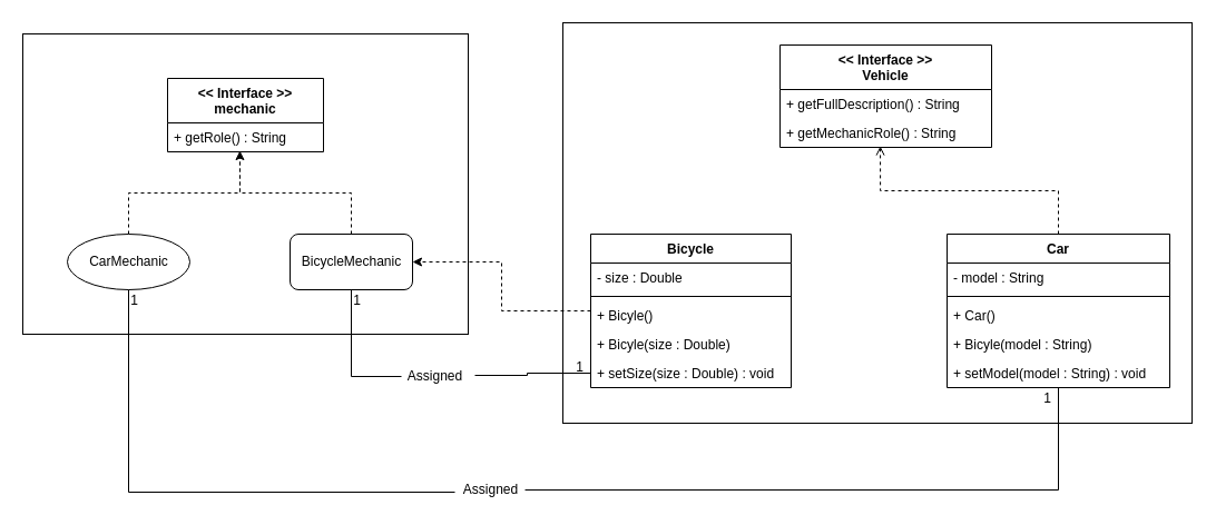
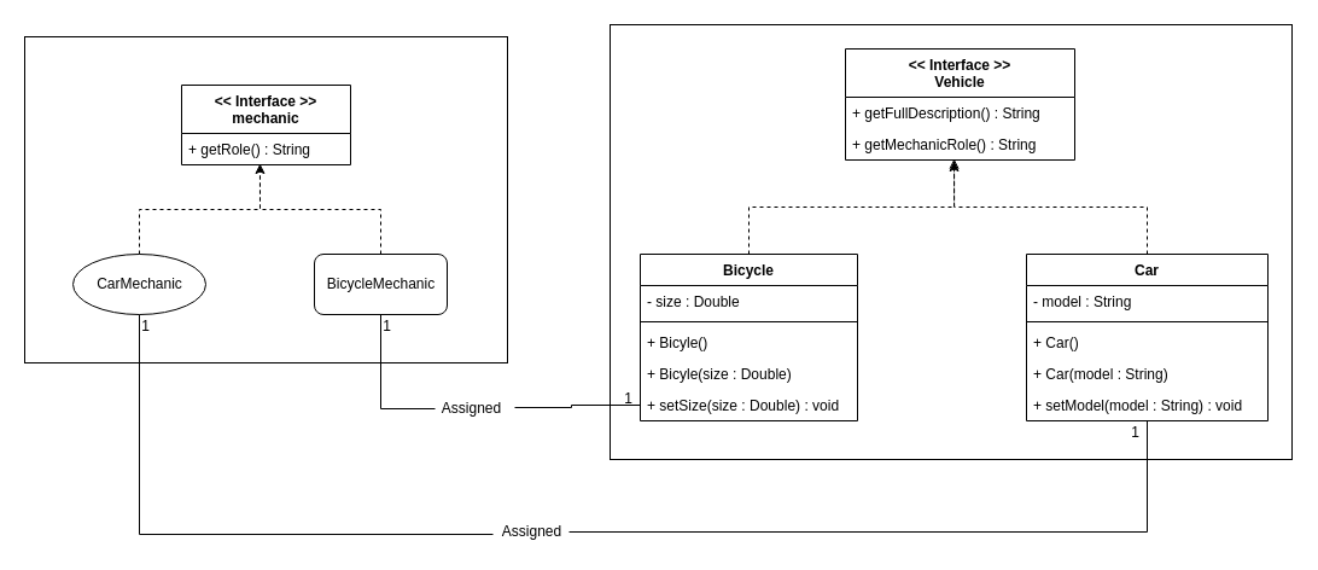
- <mxCell id="10" style="edgeStyle=orthogonalEdgeStyle;rounded=0;orthogonalLoop=1;jettySize=auto;html=1;dashed=1;" edge="1" parent="1" source="11" target="6"><mxGeometry relative="1" as="geometry" /></mxCell>
+ <mxCell id="10" style="edgeStyle=orthogonalEdgeStyle;rounded=0;orthogonalLoop=1;jettySize=auto;html=1;entryX=0.474;entryY=1.038;entryDx=0;entryDy=0;entryPerimeter=0;dashed=1;" edge="1" parent="1" source="11" target="19"><mxGeometry relative="1" as="geometry" /></mxCell>
- <mxCell id="25" value="+ Bicyle(model : String)" style="text;strokeColor=none;fillColor=none;align=left;verticalAlign=top;spacingLeft=4;spacingRight=4;overflow=hidden;rotatable=0;points=[[0,0.5],[1,0.5]];portConstraint=eastwest;" vertex="1" parent="21"><mxGeometry y="86" width="200" height="26" as="geometry" /></mxCell>
+ <mxCell id="25" value="+ Car(model : String)" style="text;strokeColor=none;fillColor=none;align=left;verticalAlign=top;spacingLeft=4;spacingRight=4;overflow=hidden;rotatable=0;points=[[0,0.5],[1,0.5]];portConstraint=eastwest;" vertex="1" parent="21"><mxGeometry y="86" width="200" height="26" as="geometry" /></mxCell>
